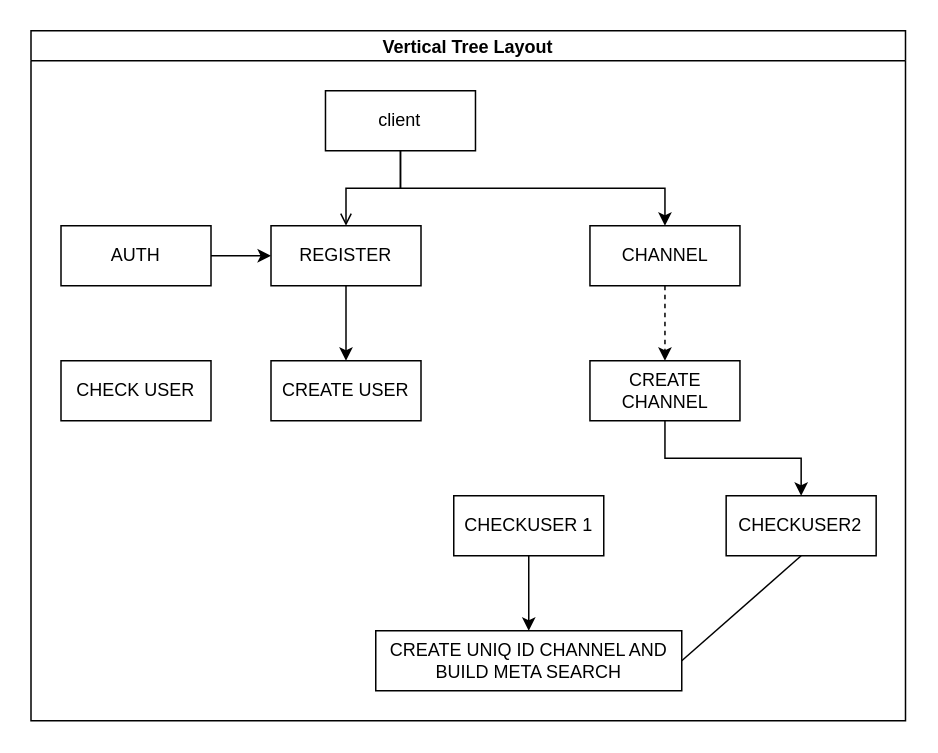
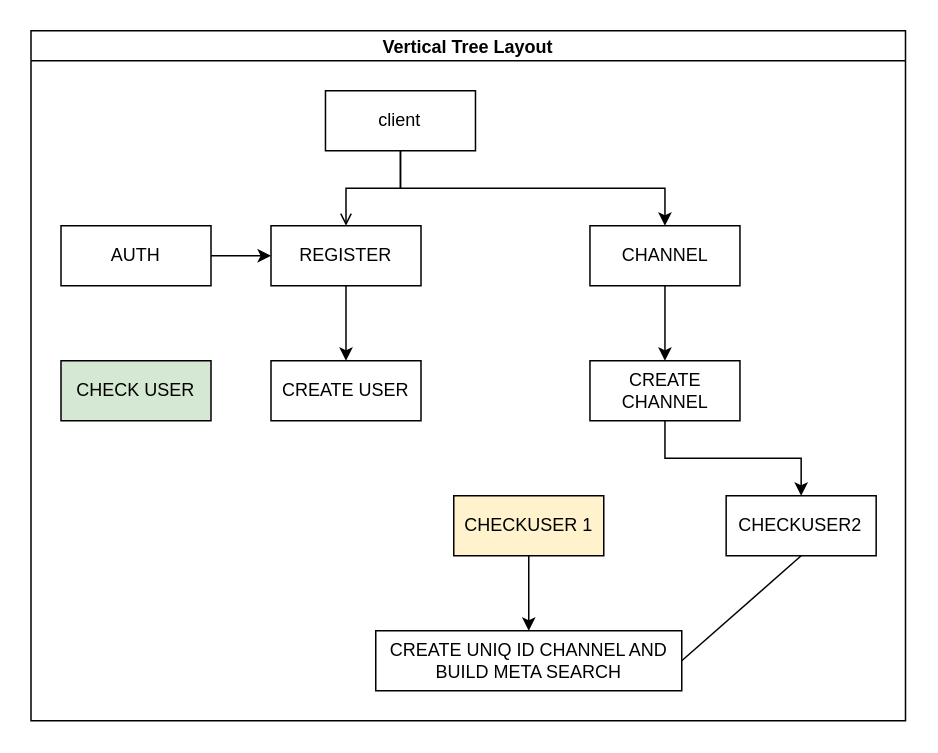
- <mxCell id="13" value="" style="edgeStyle=elbowEdgeStyle;elbow=vertical;html=1;rounded=0;dashed=1;" edge="1" target="14" source="12" parent="2"><mxGeometry relative="1" as="geometry"><mxPoint x="228.32" y="130" as="sourcePoint" /></mxGeometry></mxCell>
+ <mxCell id="13" value="" style="edgeStyle=elbowEdgeStyle;elbow=vertical;html=1;rounded=0;" edge="1" target="14" source="12" parent="2"><mxGeometry relative="1" as="geometry"><mxPoint x="228.32" y="130" as="sourcePoint" /></mxGeometry></mxCell>
- <mxCell id="10" value="CHECK USER" style="whiteSpace=wrap;html=1;" vertex="1" parent="2"><mxGeometry x="20" y="220" width="100" height="40" as="geometry" /></mxCell>
+ <mxCell id="10" value="CHECK USER" style="whiteSpace=wrap;html=1;fillColor=#d5e8d4;" vertex="1" parent="2"><mxGeometry x="20" y="220" width="100" height="40" as="geometry" /></mxCell>
- <mxCell id="15" value="CHECKUSER 1" style="whiteSpace=wrap;html=1;" vertex="1" parent="2"><mxGeometry x="281.84" y="310" width="100" height="40" as="geometry" /></mxCell>
+ <mxCell id="15" value="CHECKUSER 1" style="whiteSpace=wrap;html=1;fillColor=#fff2cc;" vertex="1" parent="2"><mxGeometry x="281.84" y="310" width="100" height="40" as="geometry" /></mxCell>
